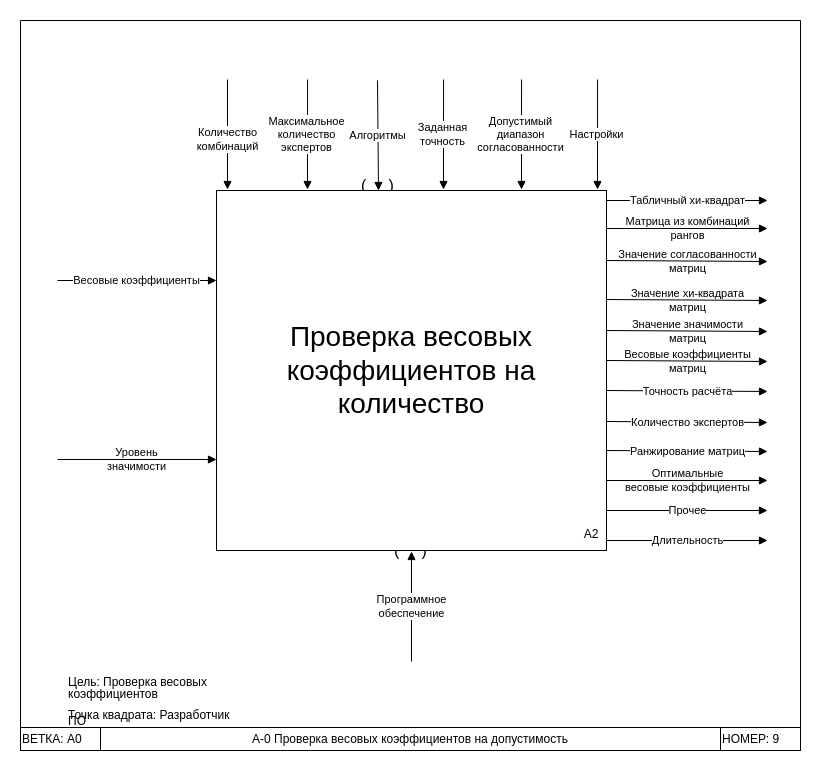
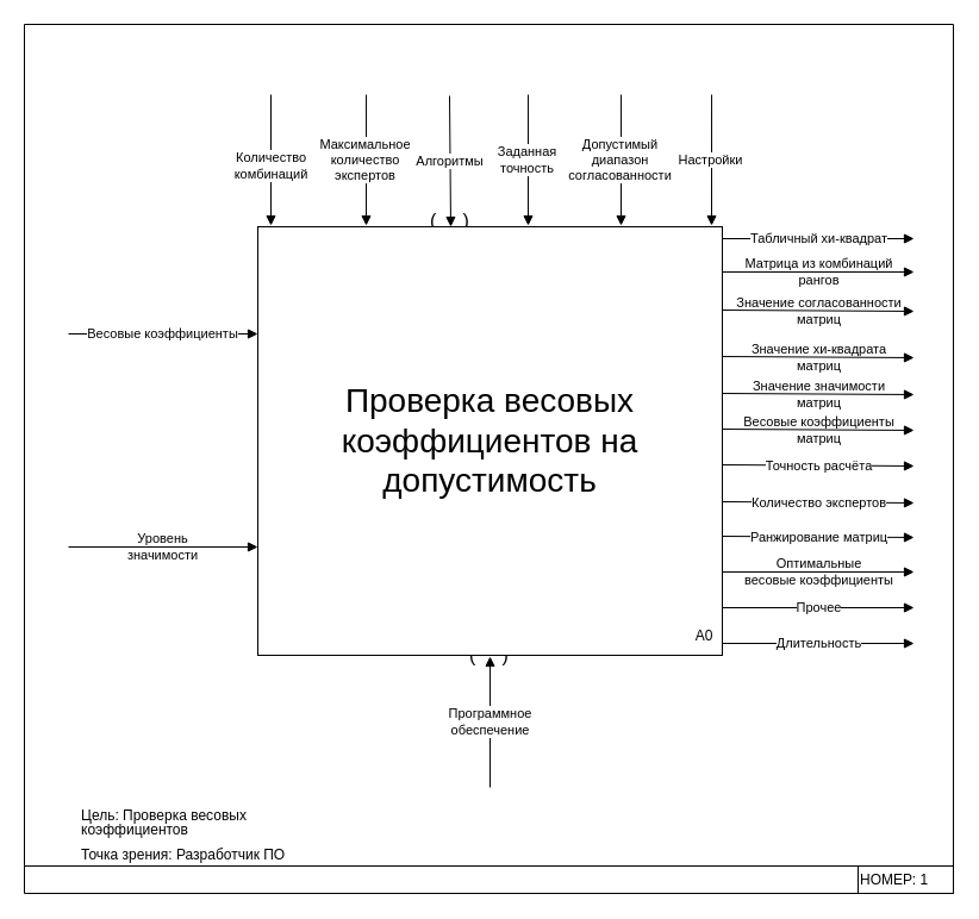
- <mxCell id="23" value="&lt;span style=&quot;font-size: 28px;&quot;&gt;Проверка весовых коэффициентов на количество&lt;br&gt;&lt;/span&gt;" style="rounded=0;whiteSpace=wrap;html=1;" parent="22" vertex="1"><mxGeometry width="390" height="360" as="geometry" /></mxCell>
+ <mxCell id="23" value="&lt;span style=&quot;font-size: 28px;&quot;&gt;Проверка весовых коэффициентов на допустимость&lt;br&gt;&lt;/span&gt;" style="rounded=0;whiteSpace=wrap;html=1;" parent="22" vertex="1"><mxGeometry width="390" height="360" as="geometry" /></mxCell>
- <mxCell id="24" value="A2" style="text;html=1;strokeColor=none;fillColor=none;align=center;verticalAlign=middle;whiteSpace=wrap;rounded=0;" parent="22" vertex="1"><mxGeometry x="360" y="329.097" width="30" height="29.903" as="geometry" /></mxCell>
+ <mxCell id="24" value="A0" style="text;html=1;strokeColor=none;fillColor=none;align=center;verticalAlign=middle;whiteSpace=wrap;rounded=0;" parent="22" vertex="1"><mxGeometry x="360" y="329.097" width="30" height="29.903" as="geometry" /></mxCell>
- <mxCell id="7" value="&lt;p style=&quot;line-height: 100%;&quot;&gt;Цель: Проверка весовых коэффициентов&lt;/p&gt;&lt;p style=&quot;line-height: 50%;&quot;&gt;Точка квадрата: Разработчик ПО&lt;/p&gt;" style="text;html=1;strokeColor=none;fillColor=none;align=left;verticalAlign=middle;whiteSpace=wrap;rounded=0;" parent="3" vertex="1"><mxGeometry x="46" y="650" width="174" height="57" as="geometry" /></mxCell>
+ <mxCell id="7" value="&lt;p style=&quot;line-height: 100%;&quot;&gt;Цель: Проверка весовых коэффициентов&lt;/p&gt;&lt;p style=&quot;line-height: 50%;&quot;&gt;Точка зрения: Разработчик ПО&lt;/p&gt;" style="text;html=1;strokeColor=none;fillColor=none;align=left;verticalAlign=middle;whiteSpace=wrap;rounded=0;" parent="3" vertex="1"><mxGeometry x="46" y="650" width="174" height="57" as="geometry" /></mxCell>
- <mxCell id="4" value="ВЕТКА: А0" style="text;html=1;strokeColor=default;fillColor=none;align=left;verticalAlign=middle;whiteSpace=wrap;rounded=0;glass=0;" parent="3" vertex="1"><mxGeometry y="707" width="80" height="23" as="geometry" /></mxCell>
- <mxCell id="6" value="А-0 Проверка весовых коэффициентов на допустимость" style="text;html=1;strokeColor=none;fillColor=none;align=center;verticalAlign=middle;whiteSpace=wrap;rounded=0;glass=0;" parent="3" vertex="1"><mxGeometry x="80" y="707" width="620" height="23" as="geometry" /></mxCell>
- <mxCell id="5" value="НОМЕР: 9" style="text;html=1;strokeColor=default;fillColor=none;align=left;verticalAlign=middle;whiteSpace=wrap;rounded=0;glass=0;" parent="3" vertex="1"><mxGeometry x="700" y="707" width="80" height="23" as="geometry" /></mxCell>
+ <mxCell id="5" value="НОМЕР: 1" style="text;html=1;strokeColor=default;fillColor=none;align=left;verticalAlign=middle;whiteSpace=wrap;rounded=0;glass=0;" parent="3" vertex="1"><mxGeometry x="700" y="707" width="80" height="23" as="geometry" /></mxCell>
